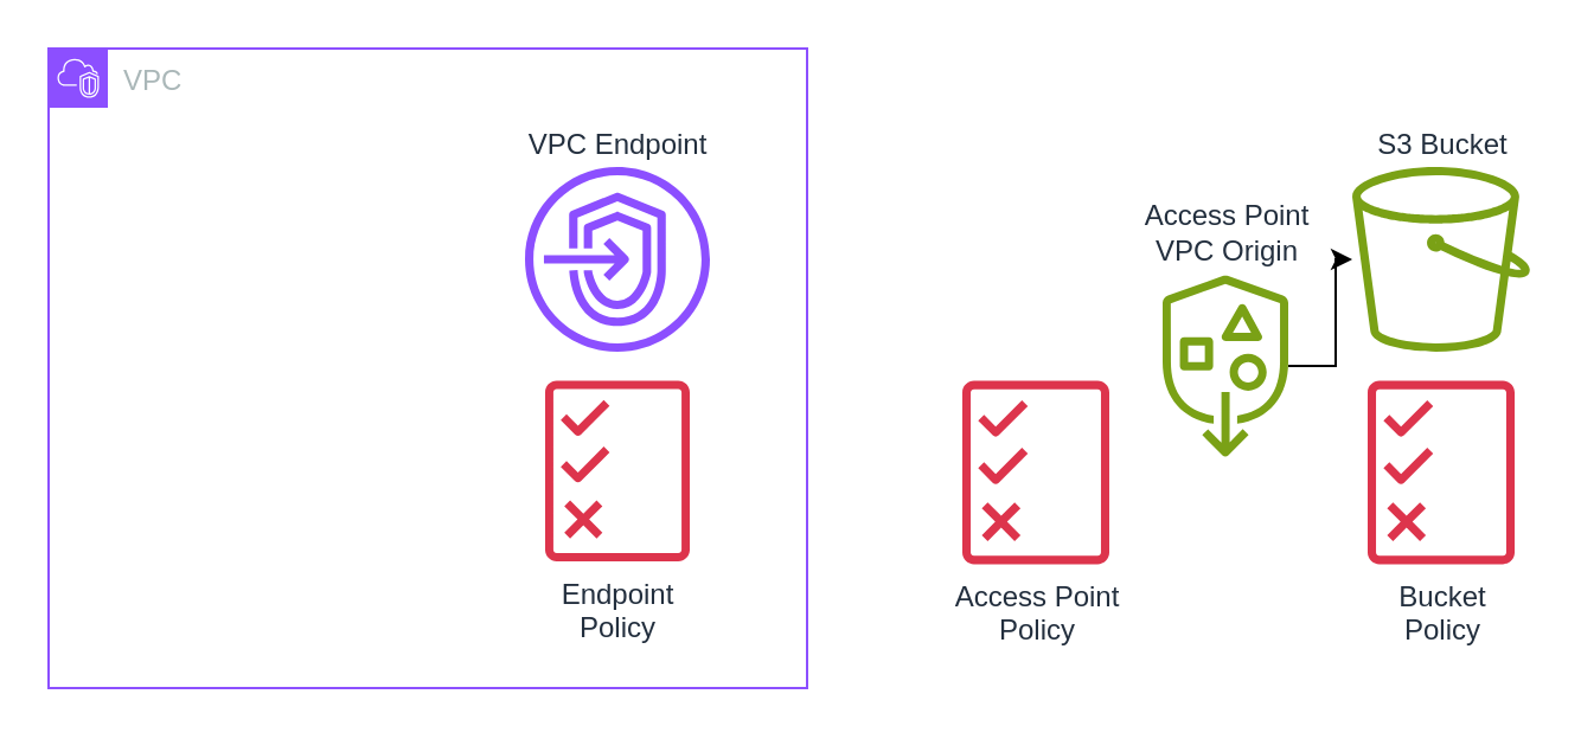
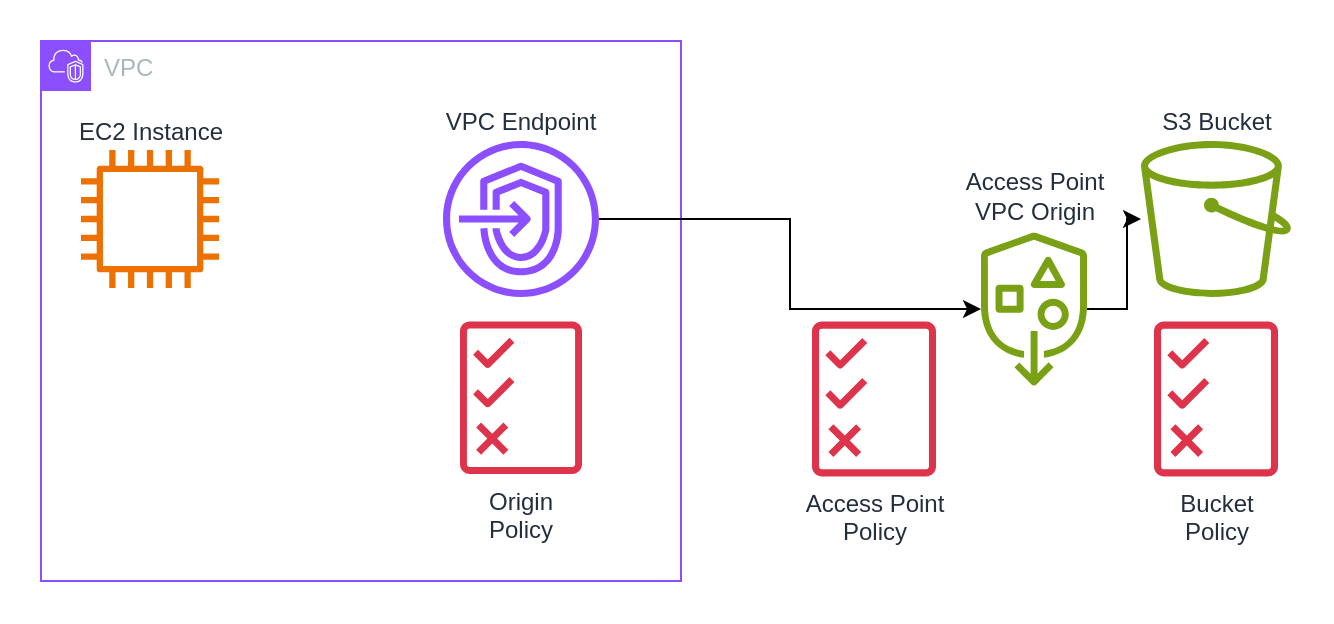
+ <mxCell id="5" value="EC2 Instance" style="sketch=0;outlineConnect=0;fontColor=#232F3E;gradientColor=none;fillColor=#ED7100;strokeColor=none;dashed=0;verticalLabelPosition=top;verticalAlign=bottom;align=center;html=1;fontSize=12;fontStyle=0;aspect=fixed;pointerEvents=1;shape=mxgraph.aws4.instance2;labelPosition=center;" vertex="1" parent="4"><mxGeometry x="20" y="54.5" width="69" height="69" as="geometry" /></mxCell>
+ <mxCell id="9" style="edgeStyle=orthogonalEdgeStyle;rounded=0;orthogonalLoop=1;jettySize=auto;html=1;labelPosition=center;verticalLabelPosition=top;align=center;verticalAlign=bottom;" edge="1" parent="1" source="6" target="3"><mxGeometry relative="1" as="geometry" /></mxCell>
- <mxCell id="7" value="Endpoint&lt;div&gt;Policy&lt;/div&gt;" style="sketch=0;outlineConnect=0;fontColor=#232F3E;gradientColor=none;fillColor=#DD344C;strokeColor=none;dashed=0;verticalLabelPosition=bottom;verticalAlign=top;align=center;html=1;fontSize=12;fontStyle=0;aspect=fixed;pointerEvents=1;shape=mxgraph.aws4.permissions;" vertex="1" parent="4"><mxGeometry x="209.5" y="140" width="61" height="76.74" as="geometry" /></mxCell>
+ <mxCell id="7" value="Origin&lt;div&gt;Policy&lt;/div&gt;" style="sketch=0;outlineConnect=0;fontColor=#232F3E;gradientColor=none;fillColor=#DD344C;strokeColor=none;dashed=0;verticalLabelPosition=bottom;verticalAlign=top;align=center;html=1;fontSize=12;fontStyle=0;aspect=fixed;pointerEvents=1;shape=mxgraph.aws4.permissions;" vertex="1" parent="4"><mxGeometry x="209.5" y="140" width="61" height="76.74" as="geometry" /></mxCell>
